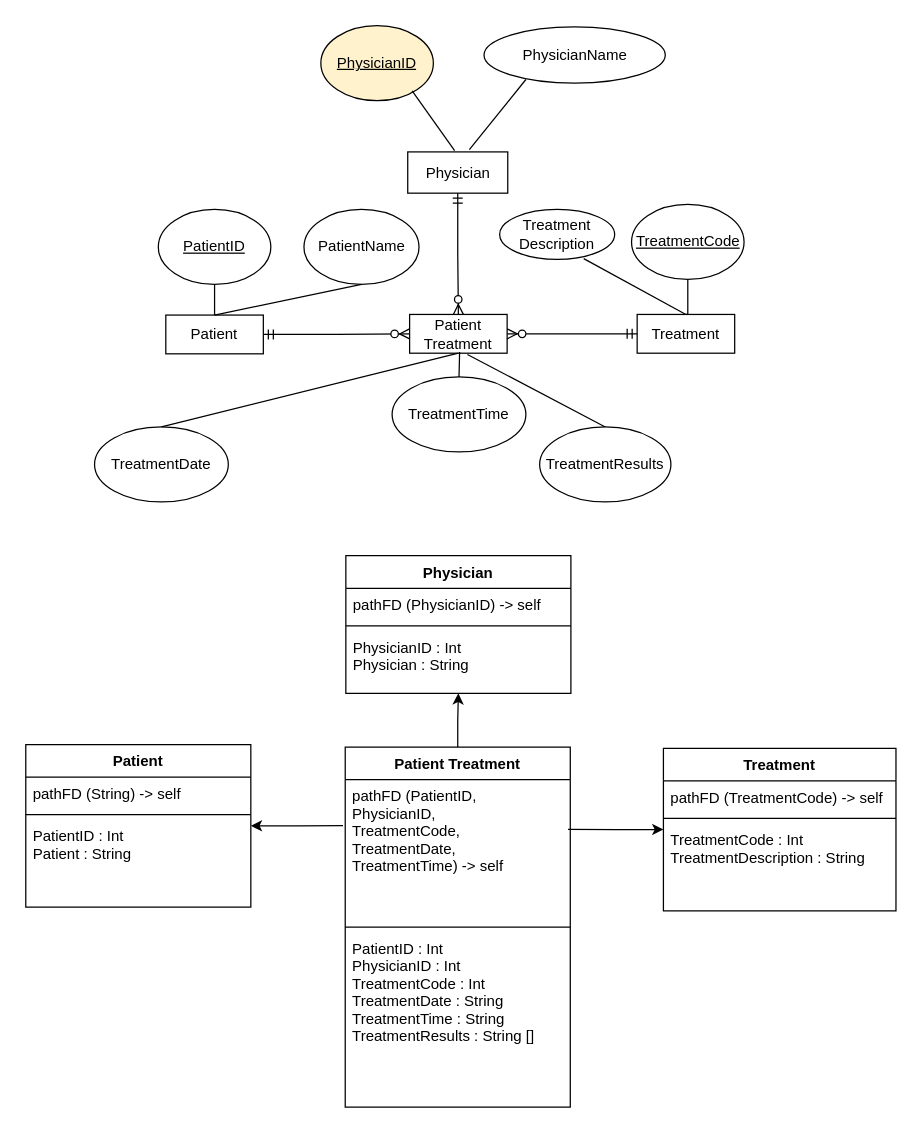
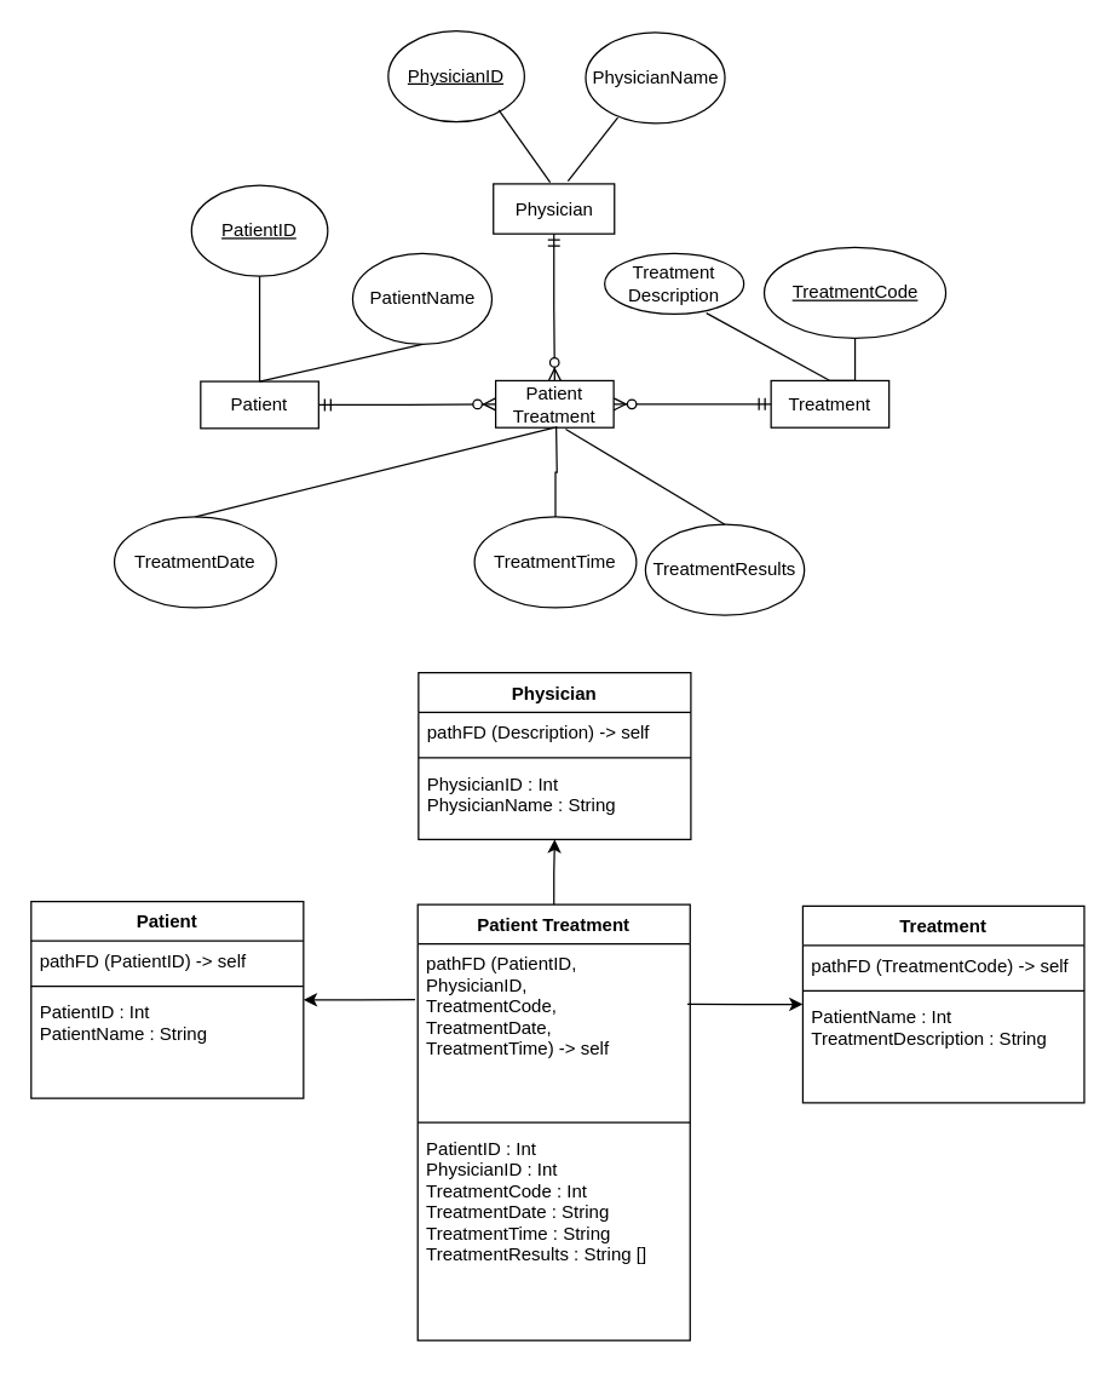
- <mxCell id="24" value="PhysicianName" style="ellipse;whiteSpace=wrap;html=1;strokeColor=#000000;" vertex="1" parent="1"><mxGeometry x="386.5" y="21" width="145" height="45" as="geometry" /></mxCell>
+ <mxCell id="24" value="PhysicianName" style="ellipse;whiteSpace=wrap;html=1;strokeColor=#000000;" vertex="1" parent="1"><mxGeometry x="386.5" y="21" width="92" height="60" as="geometry" /></mxCell>
- <mxCell id="23" value="&lt;u&gt;PhysicianID&lt;/u&gt;" style="ellipse;whiteSpace=wrap;html=1;strokeColor=#000000;fillColor=#fff2cc;" vertex="1" parent="1"><mxGeometry x="256" y="20" width="90" height="60" as="geometry" /></mxCell>
+ <mxCell id="23" value="&lt;u&gt;PhysicianID&lt;/u&gt;" style="ellipse;whiteSpace=wrap;html=1;strokeColor=#000000;" vertex="1" parent="1"><mxGeometry x="256" y="20" width="90" height="60" as="geometry" /></mxCell>
- <mxCell id="41" value="&lt;u&gt;TreatmentCode&lt;/u&gt;" style="ellipse;whiteSpace=wrap;html=1;strokeColor=#000000;" vertex="1" parent="1"><mxGeometry x="504.5" y="163" width="90" height="60" as="geometry" /></mxCell>
+ <mxCell id="41" value="&lt;u&gt;TreatmentCode&lt;/u&gt;" style="ellipse;whiteSpace=wrap;html=1;strokeColor=#000000;" vertex="1" parent="1"><mxGeometry x="504.5" y="163" width="120" height="60" as="geometry" /></mxCell>
- <mxCell id="40" value="&lt;u&gt;PatientID&lt;/u&gt;" style="ellipse;whiteSpace=wrap;html=1;strokeColor=#000000;" vertex="1" parent="1"><mxGeometry x="126" y="167" width="90" height="60" as="geometry" /></mxCell>
+ <mxCell id="40" value="&lt;u&gt;PatientID&lt;/u&gt;" style="ellipse;whiteSpace=wrap;html=1;strokeColor=#000000;" vertex="1" parent="1"><mxGeometry x="126" y="122" width="90" height="60" as="geometry" /></mxCell>
- <mxCell id="42" value="PatientName" style="ellipse;whiteSpace=wrap;html=1;strokeColor=#000000;" vertex="1" parent="1"><mxGeometry x="242.5" y="167" width="92" height="60" as="geometry" /></mxCell>
+ <mxCell id="42" value="PatientName" style="ellipse;whiteSpace=wrap;html=1;strokeColor=#000000;" vertex="1" parent="1"><mxGeometry x="232.5" y="167" width="92" height="60" as="geometry" /></mxCell>
- <mxCell id="31" value="TreatmentTime" style="ellipse;whiteSpace=wrap;html=1;strokeColor=#000000;" vertex="1" parent="1"><mxGeometry x="313" y="301" width="107" height="60" as="geometry" /></mxCell>
+ <mxCell id="31" value="TreatmentTime" style="ellipse;whiteSpace=wrap;html=1;strokeColor=#000000;" vertex="1" parent="1"><mxGeometry x="313" y="341" width="107" height="60" as="geometry" /></mxCell>
- <mxCell id="32" value="TreatmentResults" style="ellipse;whiteSpace=wrap;html=1;strokeColor=#000000;" vertex="1" parent="1"><mxGeometry x="431" y="341" width="105" height="60" as="geometry" /></mxCell>
+ <mxCell id="32" value="TreatmentResults" style="ellipse;whiteSpace=wrap;html=1;strokeColor=#000000;" vertex="1" parent="1"><mxGeometry x="426" y="346" width="105" height="60" as="geometry" /></mxCell>
- <mxCell id="3" value="pathFD (PhysicianID) -&gt; self" style="text;strokeColor=none;fillColor=none;align=left;verticalAlign=top;spacingLeft=4;spacingRight=4;overflow=hidden;rotatable=0;points=[[0,0.5],[1,0.5]];portConstraint=eastwest;" vertex="1" parent="2"><mxGeometry y="26" width="180" height="26" as="geometry" /></mxCell>
+ <mxCell id="3" value="pathFD (Description) -&gt; self" style="text;strokeColor=none;fillColor=none;align=left;verticalAlign=top;spacingLeft=4;spacingRight=4;overflow=hidden;rotatable=0;points=[[0,0.5],[1,0.5]];portConstraint=eastwest;" vertex="1" parent="2"><mxGeometry y="26" width="180" height="26" as="geometry" /></mxCell>
- <mxCell id="5" value="PhysicianID : Int&#10;Physician : String&#10;" style="text;strokeColor=none;fillColor=none;align=left;verticalAlign=top;spacingLeft=4;spacingRight=4;overflow=hidden;rotatable=0;points=[[0,0.5],[1,0.5]];portConstraint=eastwest;" vertex="1" parent="2"><mxGeometry y="60" width="180" height="50" as="geometry" /></mxCell>
+ <mxCell id="5" value="PhysicianID : Int&#10;PhysicianName : String&#10;" style="text;strokeColor=none;fillColor=none;align=left;verticalAlign=top;spacingLeft=4;spacingRight=4;overflow=hidden;rotatable=0;points=[[0,0.5],[1,0.5]];portConstraint=eastwest;" vertex="1" parent="2"><mxGeometry y="60" width="180" height="50" as="geometry" /></mxCell>
- <mxCell id="18" value="pathFD (String) -&gt; self" style="text;strokeColor=none;fillColor=none;align=left;verticalAlign=top;spacingLeft=4;spacingRight=4;overflow=hidden;rotatable=0;points=[[0,0.5],[1,0.5]];portConstraint=eastwest;" vertex="1" parent="17"><mxGeometry y="26" width="180" height="26" as="geometry" /></mxCell>
+ <mxCell id="18" value="pathFD (PatientID) -&gt; self" style="text;strokeColor=none;fillColor=none;align=left;verticalAlign=top;spacingLeft=4;spacingRight=4;overflow=hidden;rotatable=0;points=[[0,0.5],[1,0.5]];portConstraint=eastwest;" vertex="1" parent="17"><mxGeometry y="26" width="180" height="26" as="geometry" /></mxCell>
- <mxCell id="20" value="PatientID : Int&#10;Patient : String" style="text;strokeColor=none;fillColor=none;align=left;verticalAlign=top;spacingLeft=4;spacingRight=4;overflow=hidden;rotatable=0;points=[[0,0.5],[1,0.5]];portConstraint=eastwest;" vertex="1" parent="17"><mxGeometry y="60" width="180" height="70" as="geometry" /></mxCell>
+ <mxCell id="20" value="PatientID : Int&#10;PatientName : String" style="text;strokeColor=none;fillColor=none;align=left;verticalAlign=top;spacingLeft=4;spacingRight=4;overflow=hidden;rotatable=0;points=[[0,0.5],[1,0.5]];portConstraint=eastwest;" vertex="1" parent="17"><mxGeometry y="60" width="180" height="70" as="geometry" /></mxCell>
- <mxCell id="15" value="TreatmentCode : Int&#10;TreatmentDescription : String" style="text;strokeColor=none;fillColor=none;align=left;verticalAlign=top;spacingLeft=4;spacingRight=4;overflow=hidden;rotatable=0;points=[[0,0.5],[1,0.5]];portConstraint=eastwest;" vertex="1" parent="12"><mxGeometry y="60" width="186" height="70" as="geometry" /></mxCell>
+ <mxCell id="15" value="PatientName : Int&#10;TreatmentDescription : String" style="text;strokeColor=none;fillColor=none;align=left;verticalAlign=top;spacingLeft=4;spacingRight=4;overflow=hidden;rotatable=0;points=[[0,0.5],[1,0.5]];portConstraint=eastwest;" vertex="1" parent="12"><mxGeometry y="60" width="186" height="70" as="geometry" /></mxCell>
